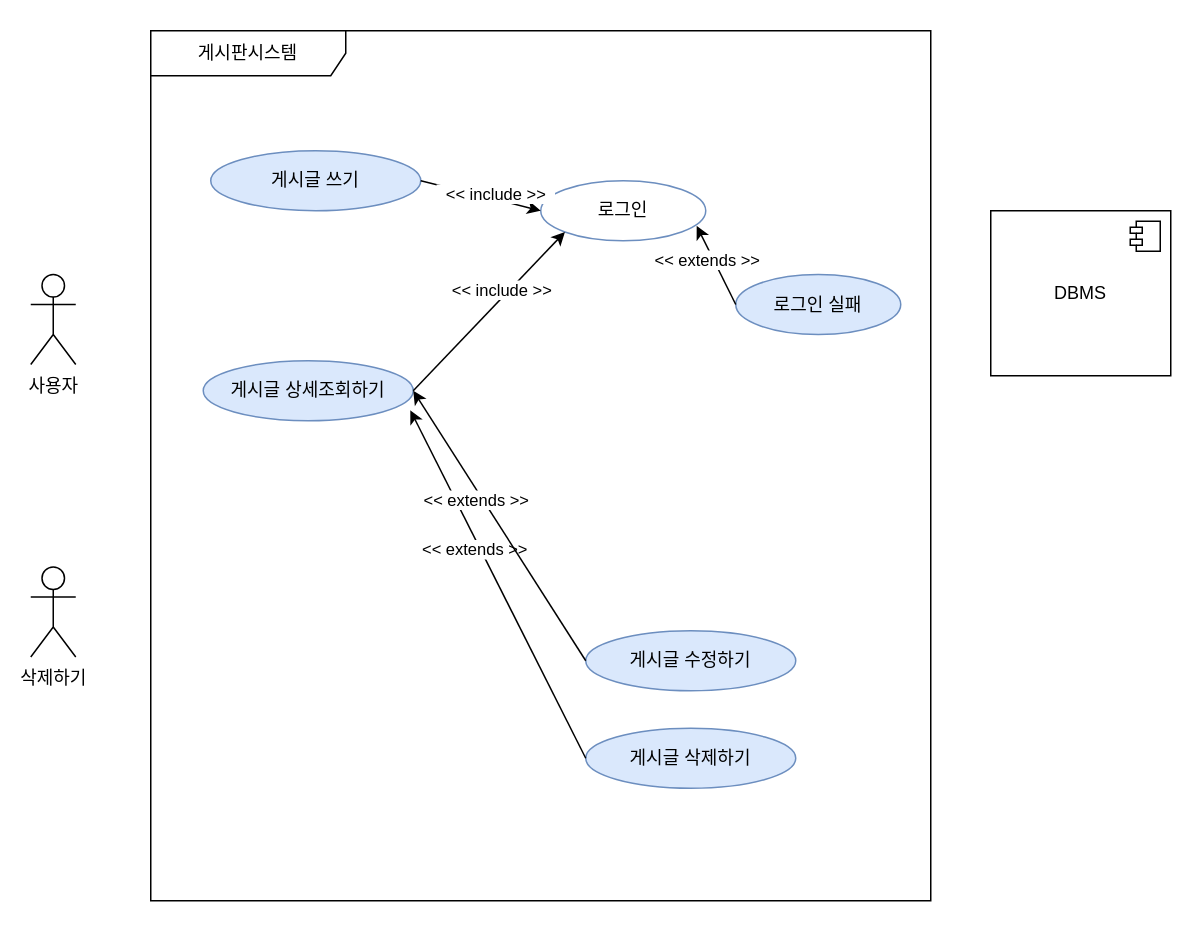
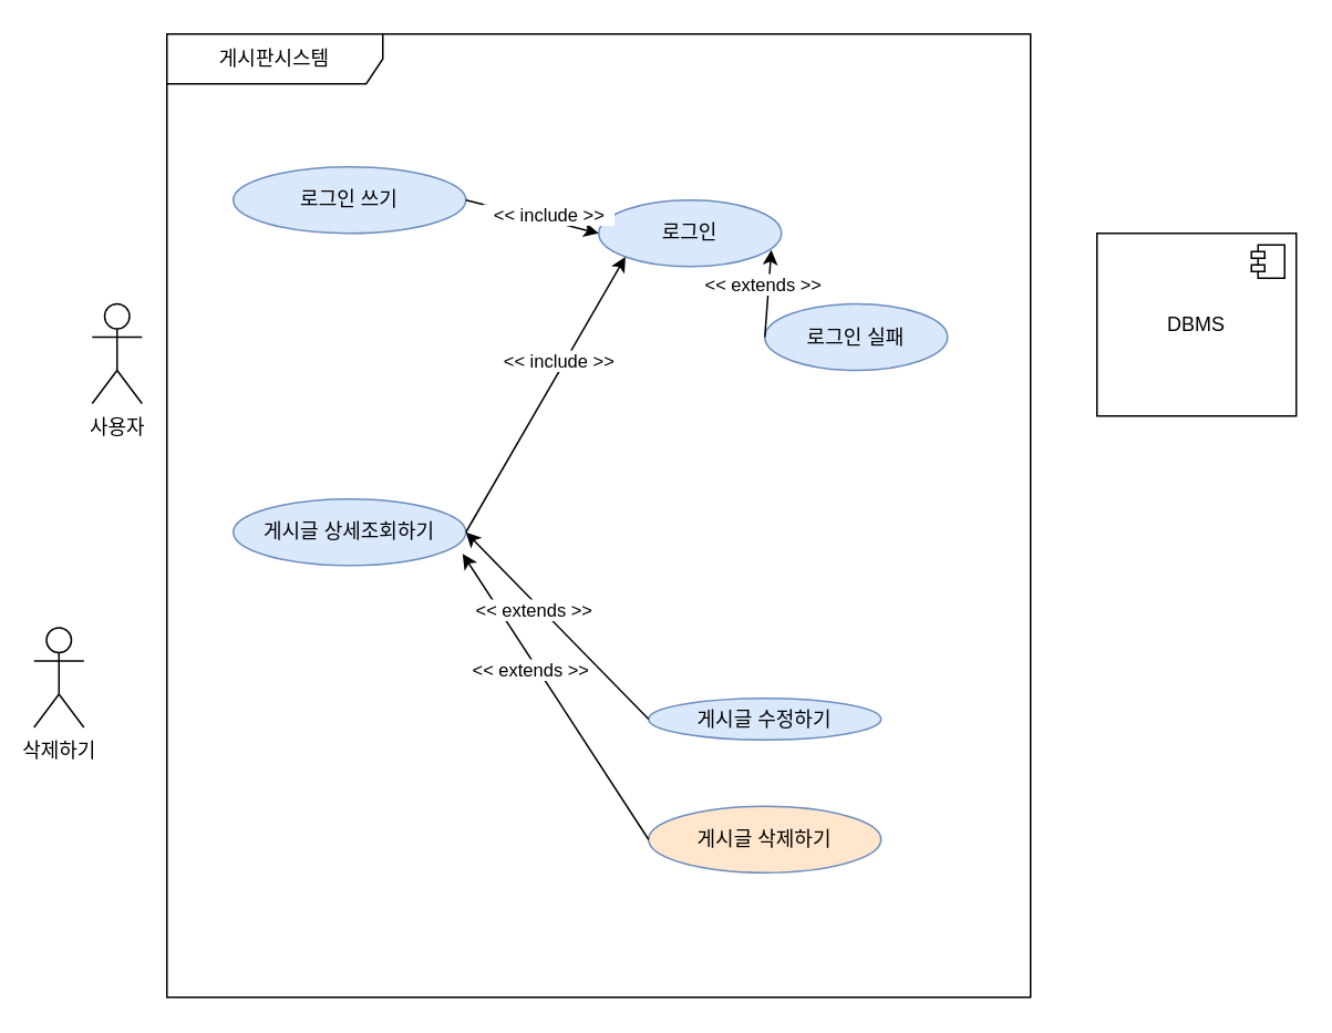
- <mxCell id="7" value="게시글 쓰기" style="ellipse;whiteSpace=wrap;html=1;fillColor=#dae8fc;strokeColor=#6c8ebf;" vertex="1" parent="1"><mxGeometry x="140" y="100" width="140" height="40" as="geometry" /></mxCell>
+ <mxCell id="7" value="로그인 쓰기" style="ellipse;whiteSpace=wrap;html=1;fillColor=#dae8fc;strokeColor=#6c8ebf;" vertex="1" parent="1"><mxGeometry x="140" y="100" width="140" height="40" as="geometry" /></mxCell>
- <mxCell id="11" value="로그인" style="ellipse;whiteSpace=wrap;html=1;fillColor=#ffffff;strokeColor=#6c8ebf;" vertex="1" parent="1"><mxGeometry x="360" y="120" width="110" height="40" as="geometry" /></mxCell>
+ <mxCell id="11" value="로그인" style="ellipse;whiteSpace=wrap;html=1;fillColor=#dae8fc;strokeColor=#6c8ebf;" vertex="1" parent="1"><mxGeometry x="360" y="120" width="110" height="40" as="geometry" /></mxCell>
- <mxCell id="20" value="로그인 실패" style="ellipse;whiteSpace=wrap;html=1;fillColor=#dae8fc;strokeColor=#6c8ebf;" vertex="1" parent="1"><mxGeometry x="490" y="182.5" width="110" height="40" as="geometry" /></mxCell>
+ <mxCell id="20" value="로그인 실패" style="ellipse;whiteSpace=wrap;html=1;fillColor=#dae8fc;strokeColor=#6c8ebf;" vertex="1" parent="1"><mxGeometry x="460" y="182.5" width="110" height="40" as="geometry" /></mxCell>
- <mxCell id="4" value="사용자" style="shape=umlActor;verticalLabelPosition=bottom;verticalAlign=top;html=1;" vertex="1" parent="1"><mxGeometry x="20" y="182.5" width="30" height="60" as="geometry" /></mxCell>
+ <mxCell id="4" value="사용자" style="shape=umlActor;verticalLabelPosition=bottom;verticalAlign=top;html=1;" vertex="1" parent="1"><mxGeometry x="55" y="182.5" width="30" height="60" as="geometry" /></mxCell>
- <mxCell id="9" value="게시글 상세조회하기" style="ellipse;whiteSpace=wrap;html=1;fillColor=#dae8fc;strokeColor=#6c8ebf;" vertex="1" parent="1"><mxGeometry x="135" y="240" width="140" height="40" as="geometry" /></mxCell>
+ <mxCell id="9" value="게시글 상세조회하기" style="ellipse;whiteSpace=wrap;html=1;fillColor=#dae8fc;strokeColor=#6c8ebf;" vertex="1" parent="1"><mxGeometry x="140" y="300" width="140" height="40" as="geometry" /></mxCell>
- <mxCell id="8" value="게시글 수정하기" style="ellipse;whiteSpace=wrap;html=1;fillColor=#dae8fc;strokeColor=#6c8ebf;" vertex="1" parent="1"><mxGeometry x="390" y="420" width="140" height="40" as="geometry" /></mxCell>
+ <mxCell id="8" value="게시글 수정하기" style="ellipse;whiteSpace=wrap;html=1;fillColor=#dae8fc;strokeColor=#6c8ebf;" vertex="1" parent="1"><mxGeometry x="390" y="420" width="140" height="25" as="geometry" /></mxCell>
- <mxCell id="10" value="게시글 삭제하기" style="ellipse;whiteSpace=wrap;html=1;fillColor=#dae8fc;strokeColor=#6c8ebf;" vertex="1" parent="1"><mxGeometry x="390" y="485" width="140" height="40" as="geometry" /></mxCell>
+ <mxCell id="10" value="게시글 삭제하기" style="ellipse;whiteSpace=wrap;html=1;fillColor=#ffe6cc;strokeColor=#6c8ebf;" vertex="1" parent="1"><mxGeometry x="390" y="485" width="140" height="40" as="geometry" /></mxCell>
